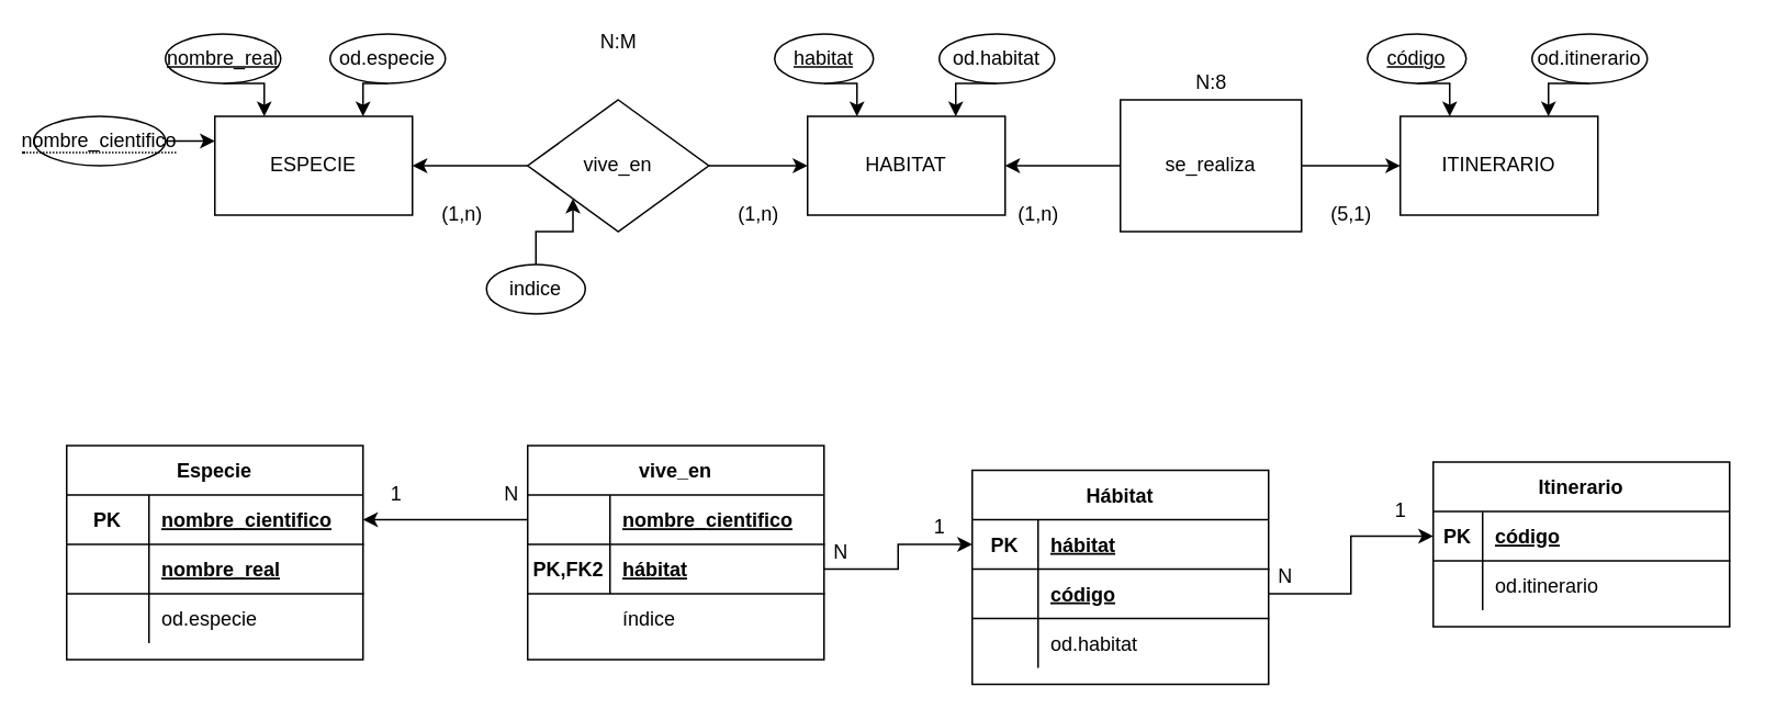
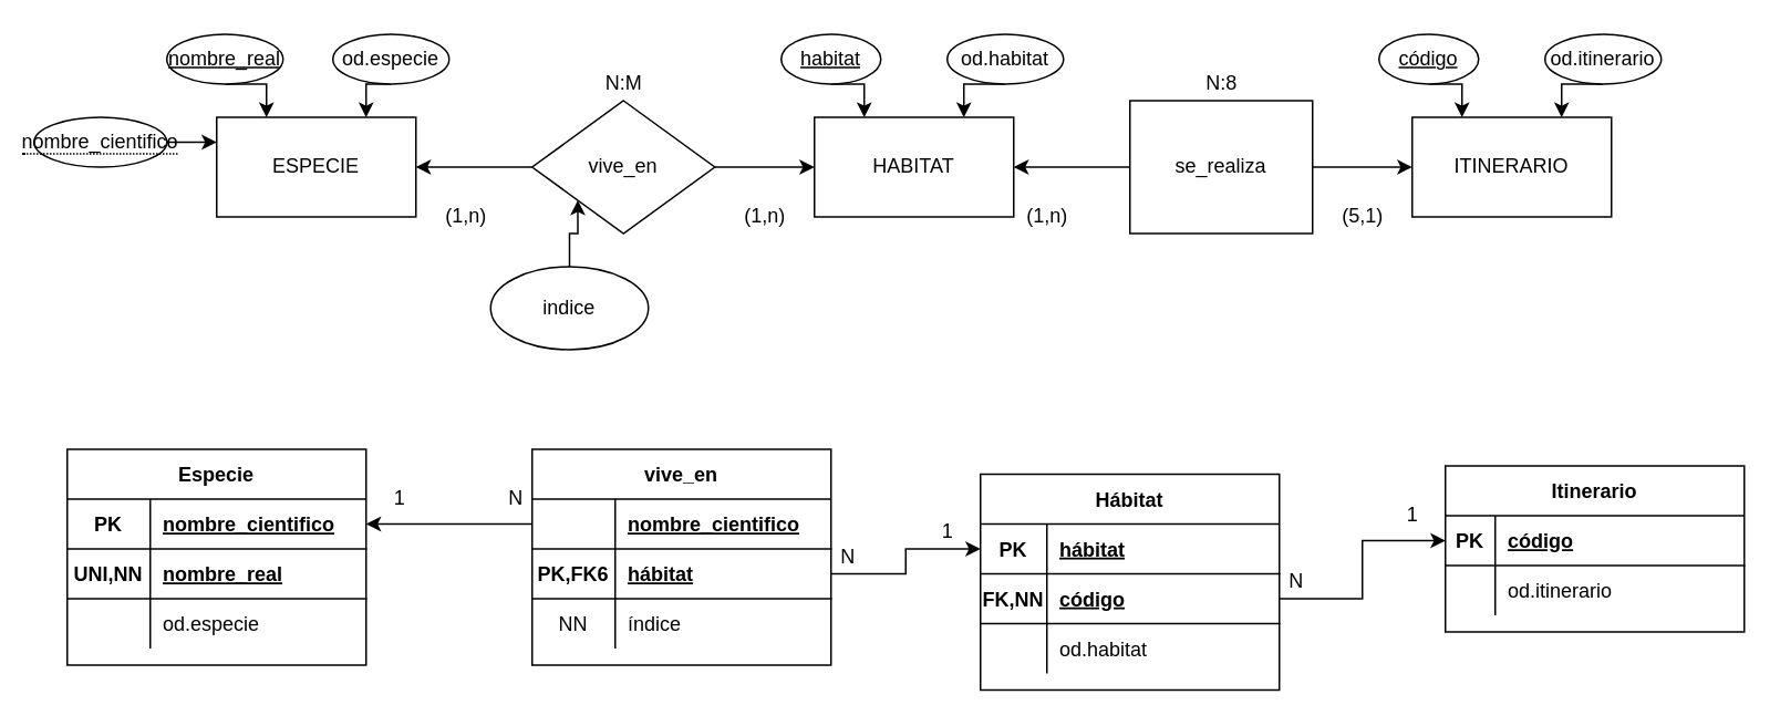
- <mxCell id="13" value="N:M" style="text;html=1;align=center;verticalAlign=middle;resizable=0;points=[];autosize=1;strokeColor=none;fillColor=none;" vertex="1" parent="1"><mxGeometry x="355" y="15" width="40" height="20" as="geometry" /></mxCell>
+ <mxCell id="13" value="N:M" style="text;html=1;align=center;verticalAlign=middle;resizable=0;points=[];autosize=1;strokeColor=none;fillColor=none;" vertex="1" parent="1"><mxGeometry x="355" y="40" width="40" height="20" as="geometry" /></mxCell>
- <mxCell id="32" value="indice" style="ellipse;whiteSpace=wrap;html=1;align=center;" vertex="1" parent="1"><mxGeometry x="295" y="160" width="60" height="30" as="geometry" /></mxCell>
+ <mxCell id="32" value="indice" style="ellipse;whiteSpace=wrap;html=1;align=center;" vertex="1" parent="1"><mxGeometry x="295" y="160" width="95" height="50" as="geometry" /></mxCell>
+ <mxCell id="38" value="UNI,NN" style="shape=partialRectangle;connectable=0;fillColor=none;top=0;left=0;bottom=0;right=0;fontStyle=1;overflow=hidden;" vertex="1" parent="37"><mxGeometry width="50" height="30" as="geometry"><mxRectangle width="50" height="30" as="alternateBounds" /></mxGeometry></mxCell>
- <mxCell id="57" value="PK,FK2" style="shape=partialRectangle;connectable=0;fillColor=none;top=0;left=0;bottom=0;right=0;fontStyle=1;overflow=hidden;" vertex="1" parent="56"><mxGeometry width="50" height="30" as="geometry"><mxRectangle width="50" height="30" as="alternateBounds" /></mxGeometry></mxCell>
+ <mxCell id="57" value="PK,FK6" style="shape=partialRectangle;connectable=0;fillColor=none;top=0;left=0;bottom=0;right=0;fontStyle=1;overflow=hidden;" vertex="1" parent="56"><mxGeometry width="50" height="30" as="geometry"><mxRectangle width="50" height="30" as="alternateBounds" /></mxGeometry></mxCell>
+ <mxCell id="48" value="FK,NN" style="shape=partialRectangle;connectable=0;fillColor=none;top=0;left=0;bottom=0;right=0;fontStyle=1;overflow=hidden;" vertex="1" parent="47"><mxGeometry width="40" height="30" as="geometry"><mxRectangle width="40" height="30" as="alternateBounds" /></mxGeometry></mxCell>
+ <mxCell id="60" value="NN" style="shape=partialRectangle;connectable=0;fillColor=none;top=0;left=0;bottom=0;right=0;editable=1;overflow=hidden;" vertex="1" parent="59"><mxGeometry width="50" height="30" as="geometry"><mxRectangle width="50" height="30" as="alternateBounds" /></mxGeometry></mxCell>
